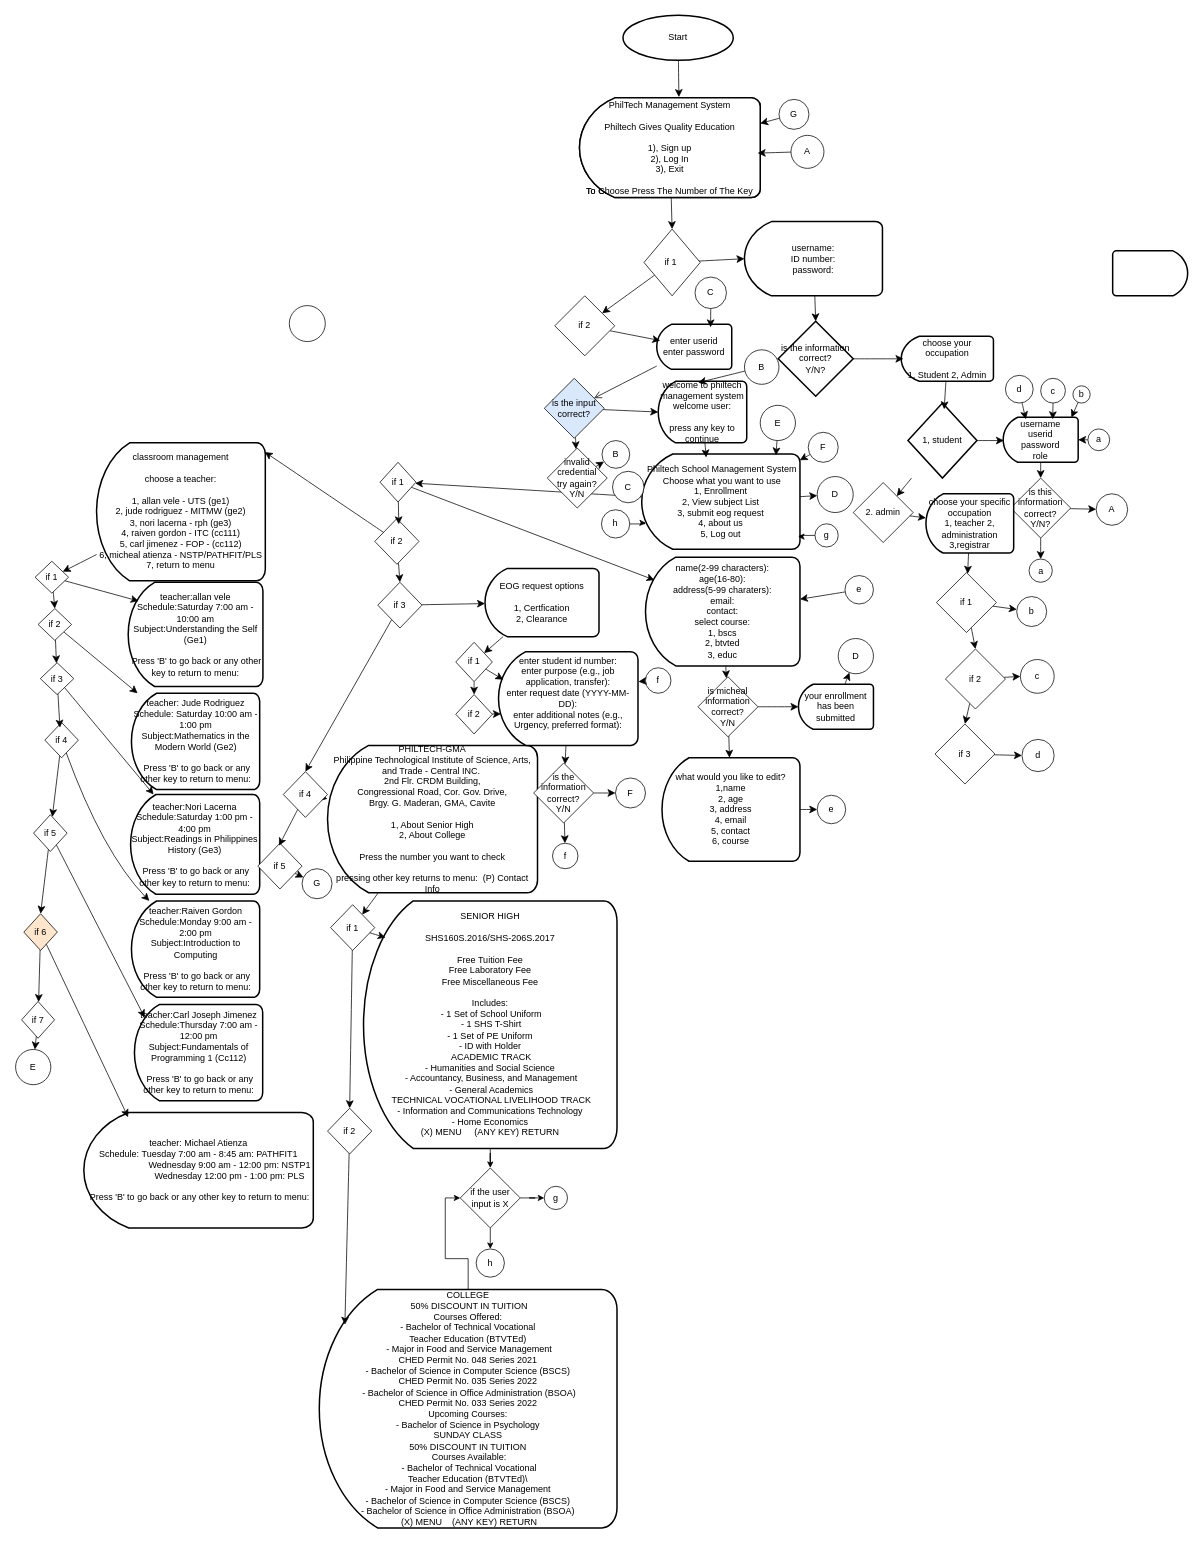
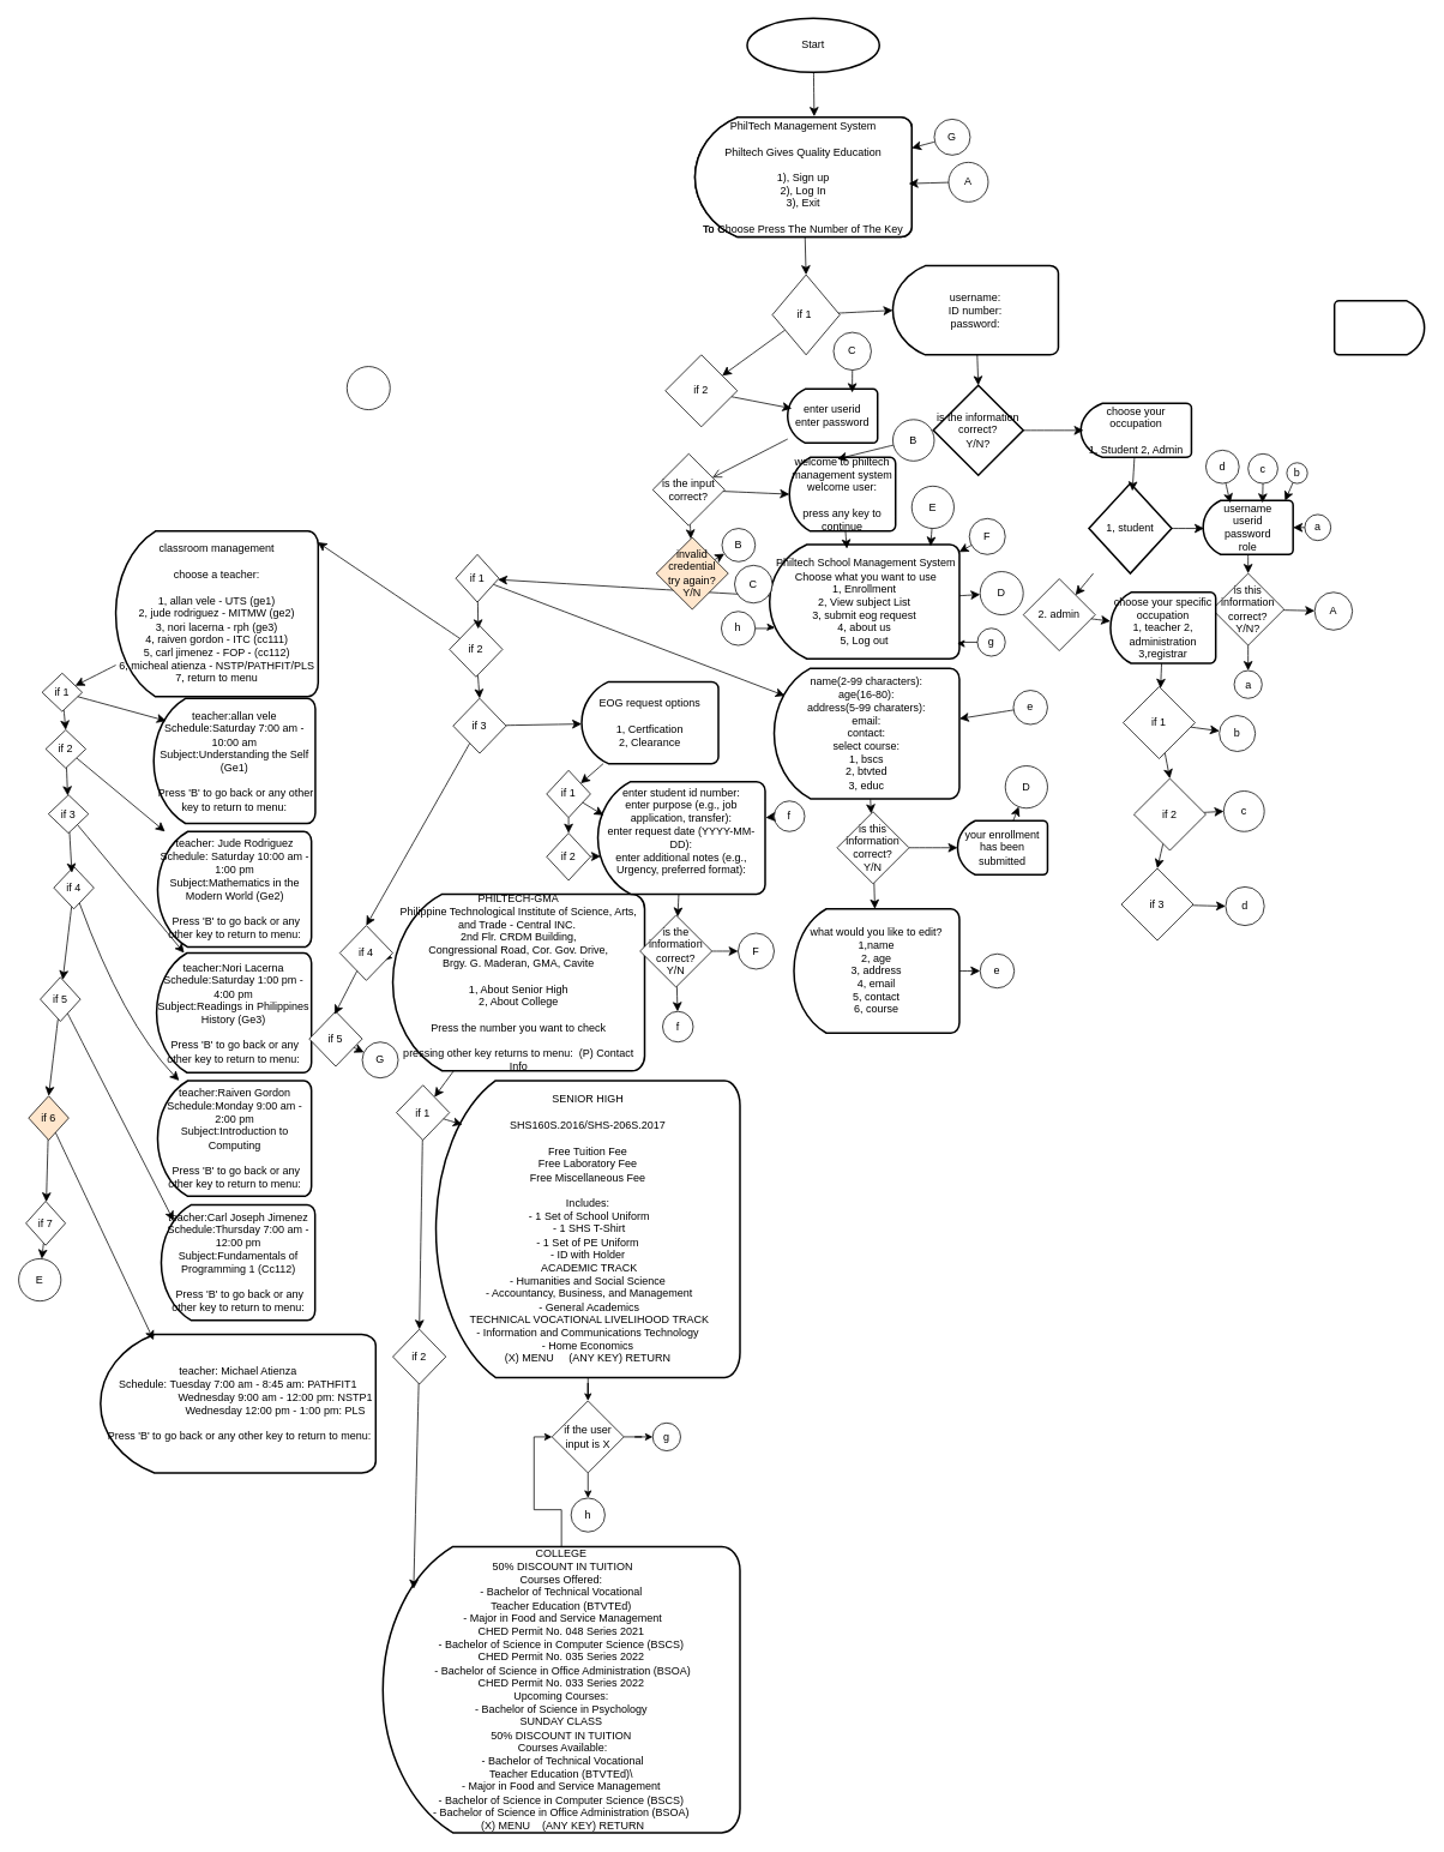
- <mxCell id="68" value="is the input correct?" style="rhombus;whiteSpace=wrap;html=1;fillColor=#dae8fc;" vertex="1" parent="1"><mxGeometry x="725" y="504" width="80" height="80" as="geometry" /></mxCell>
+ <mxCell id="68" value="is the input correct?" style="rhombus;whiteSpace=wrap;html=1;" vertex="1" parent="1"><mxGeometry x="725" y="504" width="80" height="80" as="geometry" /></mxCell>
- <mxCell id="70" value="invalid credential&lt;div&gt;try again?&lt;/div&gt;&lt;div&gt;Y/N&lt;/div&gt;" style="rhombus;whiteSpace=wrap;html=1;" vertex="1" parent="1"><mxGeometry x="729" y="596.997" width="80" height="80" as="geometry" /></mxCell>
+ <mxCell id="70" value="invalid credential&lt;div&gt;try again?&lt;/div&gt;&lt;div&gt;Y/N&lt;/div&gt;" style="rhombus;whiteSpace=wrap;html=1;fillColor=#ffe6cc;" vertex="1" parent="1"><mxGeometry x="729" y="596.997" width="80" height="80" as="geometry" /></mxCell>
- <mxCell id="82" value="is micheal information correct?&lt;div&gt;Y/N&lt;/div&gt;" style="rhombus;whiteSpace=wrap;html=1;" vertex="1" parent="1"><mxGeometry x="930" y="901.997" width="80" height="80" as="geometry" /></mxCell>
+ <mxCell id="82" value="is this information correct?&lt;div&gt;Y/N&lt;/div&gt;" style="rhombus;whiteSpace=wrap;html=1;" vertex="1" parent="1"><mxGeometry x="930" y="901.997" width="80" height="80" as="geometry" /></mxCell>
